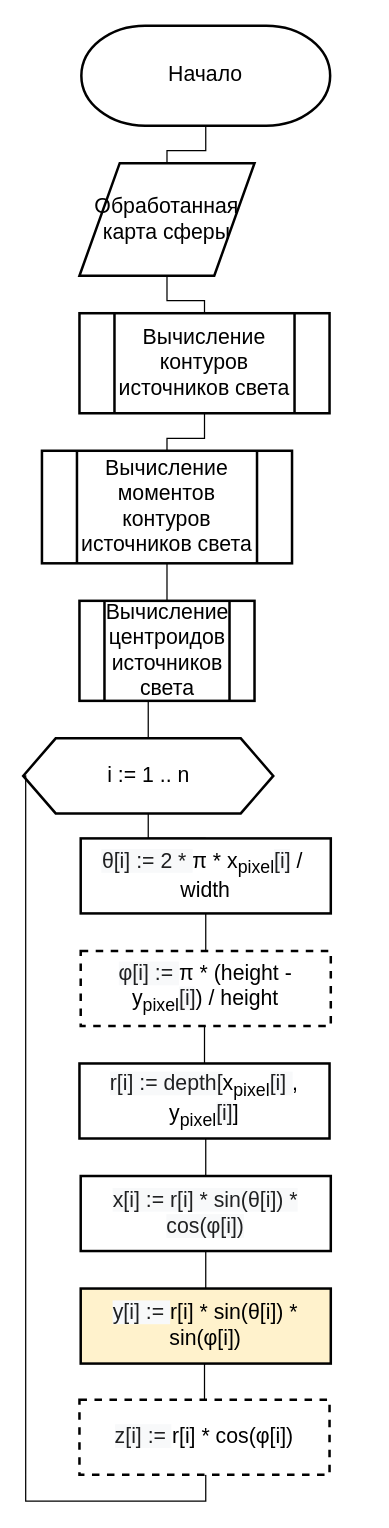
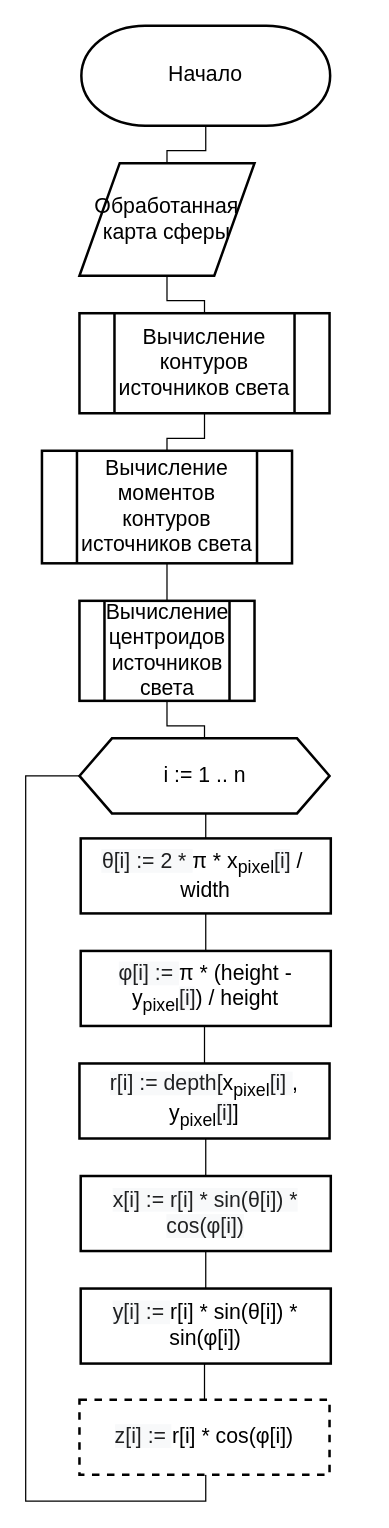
- <mxCell id="13" value="i := 1 .. n" style="verticalLabelPosition=middle;verticalAlign=middle;html=1;shape=hexagon;perimeter=hexagonPerimeter2;arcSize=6;size=0.13;labelPosition=center;align=center;strokeWidth=2;fontSize=17;" parent="1" vertex="1"><mxGeometry x="18" y="590" width="200" height="60" as="geometry" /></mxCell>
+ <mxCell id="13" value="i := 1 .. n" style="verticalLabelPosition=middle;verticalAlign=middle;html=1;shape=hexagon;perimeter=hexagonPerimeter2;arcSize=6;size=0.13;labelPosition=center;align=center;strokeWidth=2;fontSize=17;" parent="1" vertex="1"><mxGeometry x="63" y="590" width="200" height="60" as="geometry" /></mxCell>
- <mxCell id="17" value="&lt;span style=&quot;color: rgb(32, 33, 34); font-family: sans-serif; font-size: 17px; font-style: normal; font-variant-ligatures: normal; font-variant-caps: normal; letter-spacing: normal; orphans: 2; text-align: left; text-indent: 0px; text-transform: none; widows: 2; word-spacing: 0px; -webkit-text-stroke-width: 0px; background-color: rgb(248, 249, 250); text-decoration-thickness: initial; text-decoration-style: initial; text-decoration-color: initial;&quot;&gt;φ[i] := &lt;/span&gt;π * (height - y&lt;sub&gt;pixel&lt;/sub&gt;&lt;span style=&quot;color: rgb(32, 33, 34); font-family: sans-serif; text-align: left; background-color: rgb(248, 249, 250);&quot;&gt;[i]&lt;/span&gt;) / height" style="rounded=0;whiteSpace=wrap;html=1;absoluteArcSize=1;arcSize=14;strokeWidth=2;fontSize=17;fontStyle=0;dashed=1;" parent="1" vertex="1"><mxGeometry x="64" y="760" width="200" height="60" as="geometry" /></mxCell>
+ <mxCell id="17" value="&lt;span style=&quot;color: rgb(32, 33, 34); font-family: sans-serif; font-size: 17px; font-style: normal; font-variant-ligatures: normal; font-variant-caps: normal; letter-spacing: normal; orphans: 2; text-align: left; text-indent: 0px; text-transform: none; widows: 2; word-spacing: 0px; -webkit-text-stroke-width: 0px; background-color: rgb(248, 249, 250); text-decoration-thickness: initial; text-decoration-style: initial; text-decoration-color: initial;&quot;&gt;φ[i] := &lt;/span&gt;π * (height - y&lt;sub&gt;pixel&lt;/sub&gt;&lt;span style=&quot;color: rgb(32, 33, 34); font-family: sans-serif; text-align: left; background-color: rgb(248, 249, 250);&quot;&gt;[i]&lt;/span&gt;) / height" style="rounded=0;whiteSpace=wrap;html=1;absoluteArcSize=1;arcSize=14;strokeWidth=2;fontSize=17;fontStyle=0" parent="1" vertex="1"><mxGeometry x="64" y="760" width="200" height="60" as="geometry" /></mxCell>
- <mxCell id="23" value="&lt;span style=&quot;color: rgb(32, 33, 34); font-family: sans-serif; font-size: 17px; font-style: normal; font-variant-ligatures: normal; font-variant-caps: normal; letter-spacing: normal; orphans: 2; text-align: left; text-indent: 0px; text-transform: none; widows: 2; word-spacing: 0px; -webkit-text-stroke-width: 0px; background-color: rgb(248, 249, 250); text-decoration-thickness: initial; text-decoration-style: initial; text-decoration-color: initial;&quot;&gt;y[i] :=&amp;nbsp;&lt;/span&gt;r[i] * sin(θ[i]) * sin(φ[i])" style="rounded=0;whiteSpace=wrap;html=1;absoluteArcSize=1;arcSize=14;strokeWidth=2;fontSize=17;fontStyle=0;fillColor=#fff2cc;" parent="1" vertex="1"><mxGeometry x="64" y="1030" width="200" height="60" as="geometry" /></mxCell>
+ <mxCell id="23" value="&lt;span style=&quot;color: rgb(32, 33, 34); font-family: sans-serif; font-size: 17px; font-style: normal; font-variant-ligatures: normal; font-variant-caps: normal; letter-spacing: normal; orphans: 2; text-align: left; text-indent: 0px; text-transform: none; widows: 2; word-spacing: 0px; -webkit-text-stroke-width: 0px; background-color: rgb(248, 249, 250); text-decoration-thickness: initial; text-decoration-style: initial; text-decoration-color: initial;&quot;&gt;y[i] :=&amp;nbsp;&lt;/span&gt;r[i] * sin(θ[i]) * sin(φ[i])" style="rounded=0;whiteSpace=wrap;html=1;absoluteArcSize=1;arcSize=14;strokeWidth=2;fontSize=17;fontStyle=0" parent="1" vertex="1"><mxGeometry x="64" y="1030" width="200" height="60" as="geometry" /></mxCell>
